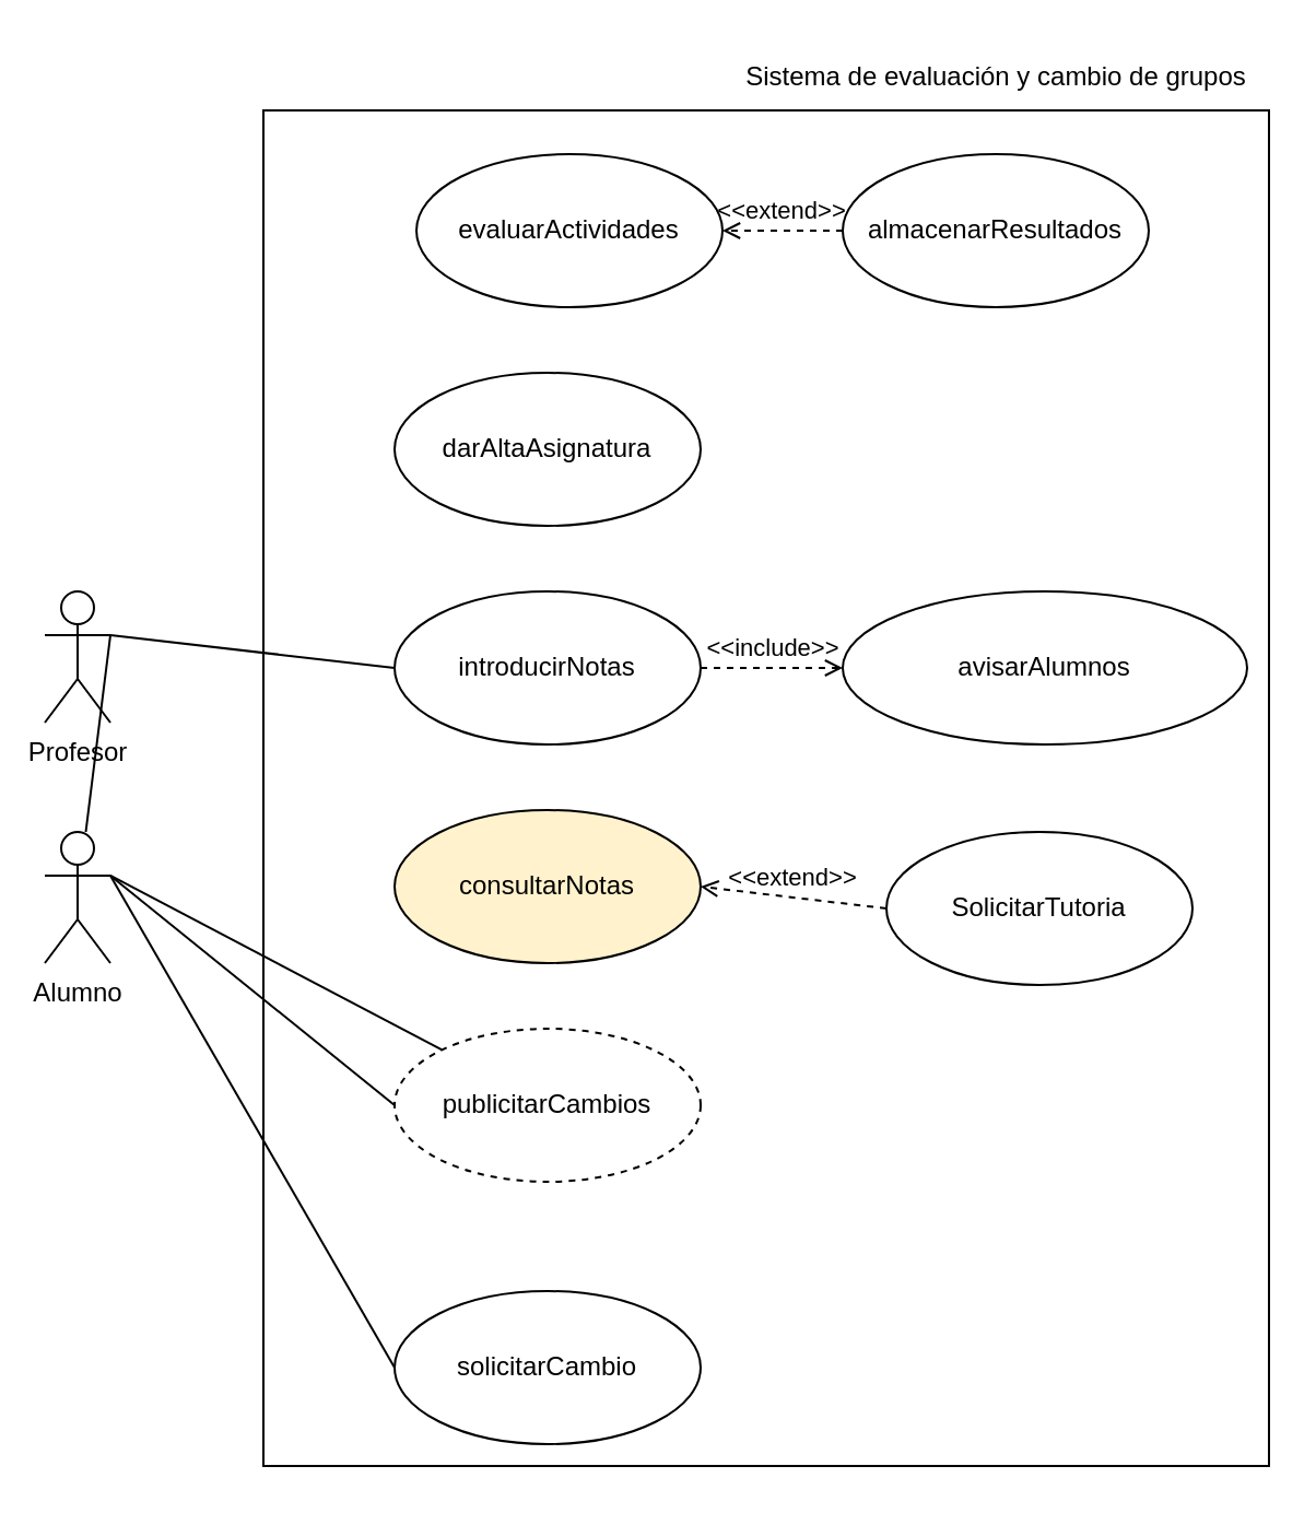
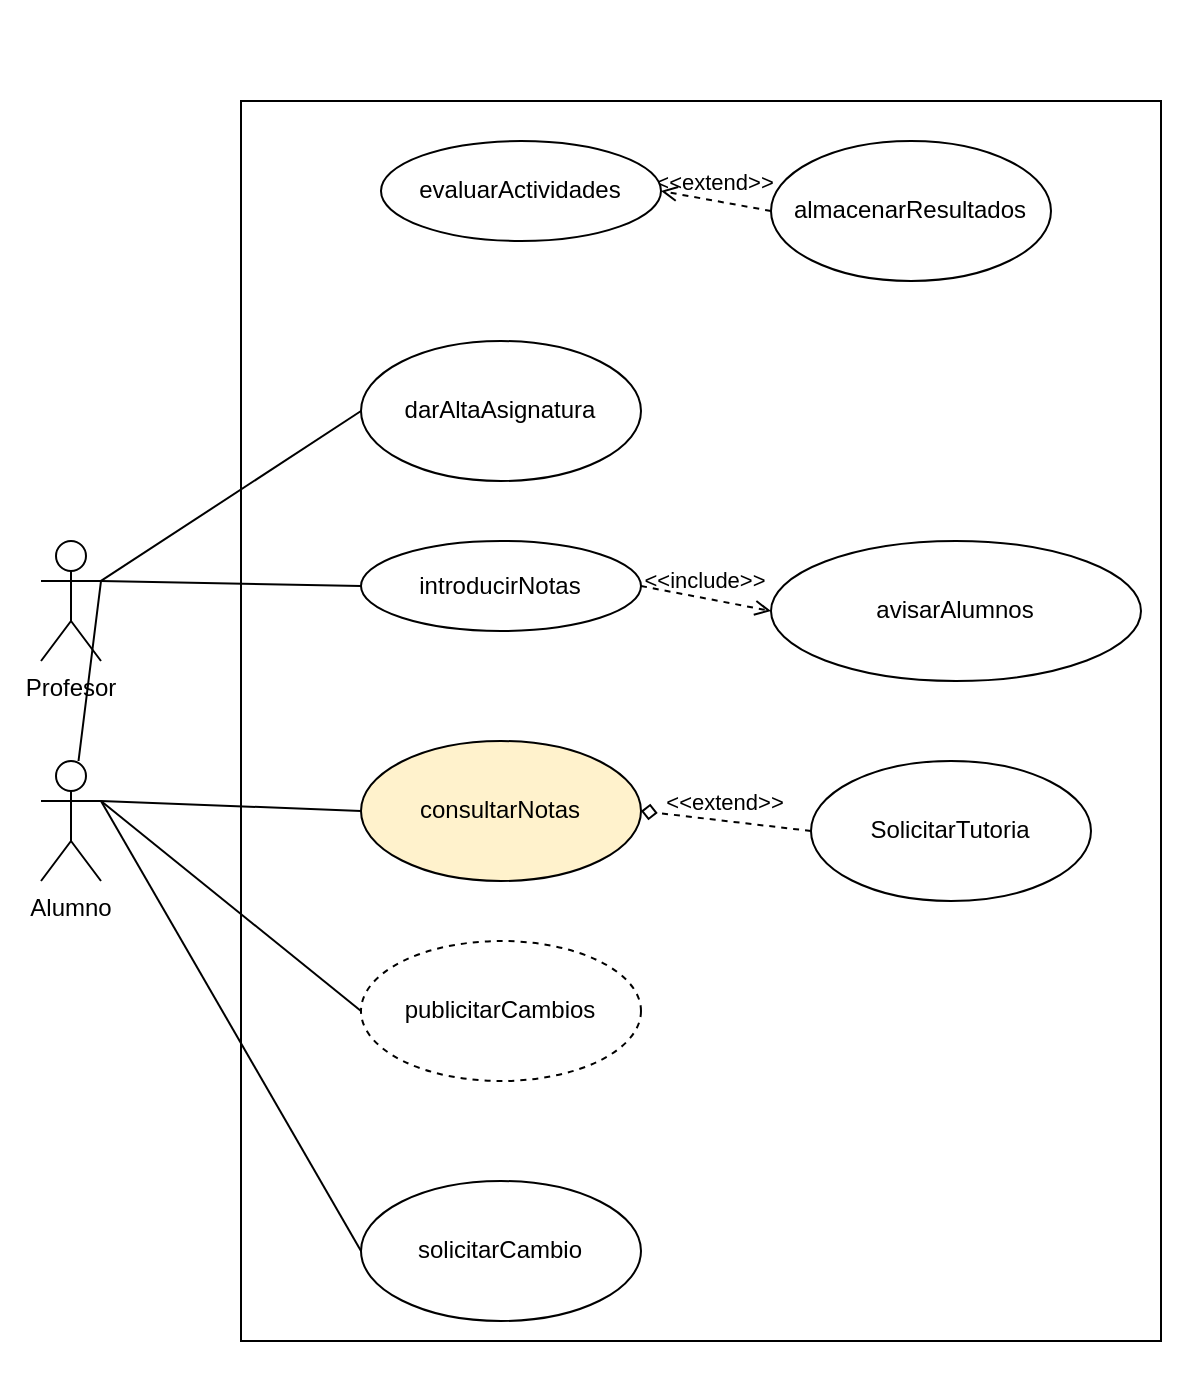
- <mxCell id="23" value="Sistema de evaluación y cambio de grupos" style="text;html=1;align=center;verticalAlign=middle;resizable=0;points=[];autosize=1;strokeColor=none;fillColor=none;" vertex="1" parent="1"><mxGeometry x="330" y="20" width="250" height="30" as="geometry" /></mxCell>
- <mxCell id="18" value="evaluarActividades" style="ellipse;whiteSpace=wrap;html=1;" vertex="1" parent="1"><mxGeometry x="190" y="70" width="140" height="70" as="geometry" /></mxCell>
+ <mxCell id="18" value="evaluarActividades" style="ellipse;whiteSpace=wrap;html=1;" vertex="1" parent="1"><mxGeometry x="190" y="70" width="140" height="50" as="geometry" /></mxCell>
+ <mxCell id="11" value="" style="endArrow=none;html=1;rounded=0;exitX=1;exitY=0.333;exitDx=0;exitDy=0;exitPerimeter=0;entryX=0;entryY=0.5;entryDx=0;entryDy=0;" edge="1" parent="1" source="2" target="4"><mxGeometry width="50" height="50" relative="1" as="geometry"><mxPoint x="470" y="150" as="sourcePoint" /><mxPoint x="520" y="100" as="targetPoint" /></mxGeometry></mxCell>
- <mxCell id="5" value="introducirNotas" style="ellipse;whiteSpace=wrap;html=1;" vertex="1" parent="1"><mxGeometry x="180" y="270" width="140" height="70" as="geometry" /></mxCell>
+ <mxCell id="5" value="introducirNotas" style="ellipse;whiteSpace=wrap;html=1;" vertex="1" parent="1"><mxGeometry x="180" y="270" width="140" height="45" as="geometry" /></mxCell>
- <mxCell id="17" value="&amp;lt;&amp;lt;extend&amp;gt;&amp;gt;" style="html=1;verticalAlign=bottom;labelBackgroundColor=none;endArrow=open;endFill=0;dashed=1;rounded=0;exitX=0;exitY=0.5;exitDx=0;exitDy=0;entryX=1;entryY=0.5;entryDx=0;entryDy=0;" edge="1" parent="1" source="8" target="7"><mxGeometry width="160" relative="1" as="geometry"><mxPoint x="395" y="315" as="sourcePoint" /><mxPoint x="330" y="315" as="targetPoint" /></mxGeometry></mxCell>
+ <mxCell id="17" value="&amp;lt;&amp;lt;extend&amp;gt;&amp;gt;" style="html=1;verticalAlign=bottom;labelBackgroundColor=none;endArrow=diamond;endFill=0;dashed=1;rounded=0;exitX=0;exitY=0.5;exitDx=0;exitDy=0;entryX=1;entryY=0.5;entryDx=0;entryDy=0;" edge="1" parent="1" source="8" target="7"><mxGeometry width="160" relative="1" as="geometry"><mxPoint x="395" y="315" as="sourcePoint" /><mxPoint x="330" y="315" as="targetPoint" /></mxGeometry></mxCell>
- <mxCell id="13" value="" style="endArrow=none;html=1;rounded=0;exitX=1;exitY=0.333;exitDx=0;exitDy=0;exitPerimeter=0;" edge="1" parent="1" source="3" target="10"><mxGeometry width="50" height="50" relative="1" as="geometry"><mxPoint x="60" y="415" as="sourcePoint" /><mxPoint x="190" y="310" as="targetPoint" /></mxGeometry></mxCell>
+ <mxCell id="13" value="" style="endArrow=none;html=1;rounded=0;exitX=1;exitY=0.333;exitDx=0;exitDy=0;exitPerimeter=0;entryX=0;entryY=0.5;entryDx=0;entryDy=0;" edge="1" parent="1" source="3" target="7"><mxGeometry width="50" height="50" relative="1" as="geometry"><mxPoint x="60" y="415" as="sourcePoint" /><mxPoint x="190" y="310" as="targetPoint" /></mxGeometry></mxCell>
